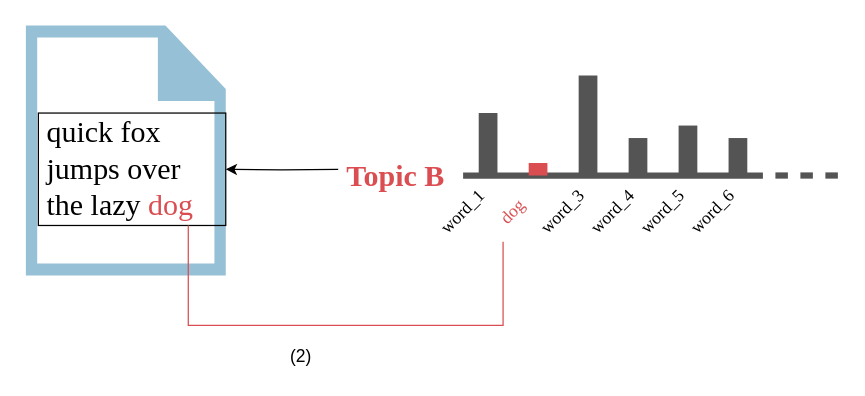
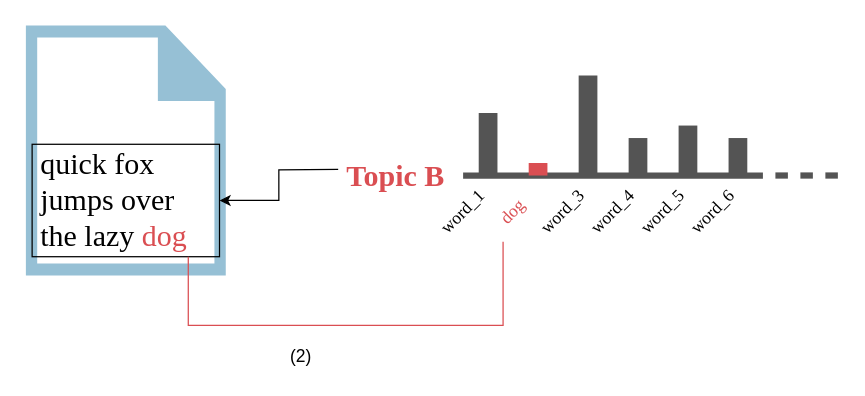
- <mxCell id="4" value="&lt;div style=&quot;font-size: 24px&quot; align=&quot;left&quot;&gt;quick fox &lt;br style=&quot;font-size: 24px&quot;&gt;&lt;/div&gt;&lt;div style=&quot;font-size: 24px&quot; align=&quot;left&quot;&gt;jumps over &lt;br style=&quot;font-size: 24px&quot;&gt;&lt;/div&gt;&lt;div style=&quot;font-size: 24px&quot; align=&quot;left&quot;&gt;the lazy &lt;font color=&quot;#DA4E52&quot;&gt;dog&lt;/font&gt;&lt;/div&gt;" style="text;html=1;align=left;verticalAlign=middle;resizable=0;points=[];autosize=1;fontSize=24;spacingLeft=5;fontFamily=Palatino Linotype;strokeColor=#000000;" parent="2" vertex="1"><mxGeometry x="10" y="70" width="150" height="90" as="geometry" /></mxCell>
+ <mxCell id="4" value="&lt;div style=&quot;font-size: 24px&quot; align=&quot;left&quot;&gt;quick fox &lt;br style=&quot;font-size: 24px&quot;&gt;&lt;/div&gt;&lt;div style=&quot;font-size: 24px&quot; align=&quot;left&quot;&gt;jumps over &lt;br style=&quot;font-size: 24px&quot;&gt;&lt;/div&gt;&lt;div style=&quot;font-size: 24px&quot; align=&quot;left&quot;&gt;the lazy &lt;font color=&quot;#DA4E52&quot;&gt;dog&lt;/font&gt;&lt;/div&gt;" style="text;html=1;align=left;verticalAlign=middle;resizable=0;points=[];autosize=1;fontSize=24;spacingLeft=5;fontFamily=Palatino Linotype;strokeColor=#000000;" parent="2" vertex="1"><mxGeometry x="5" y="95" width="150" height="90" as="geometry" /></mxCell>
